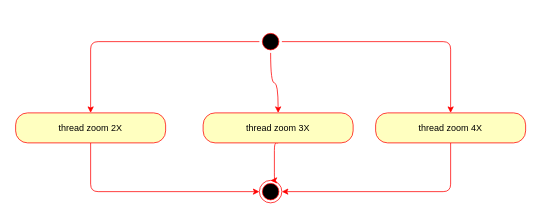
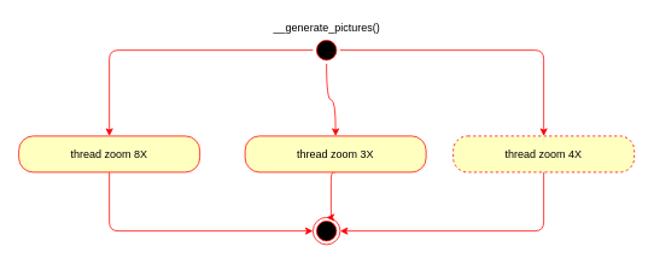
+ <mxCell id="3" value="&lt;span style=&quot;text-align: left&quot;&gt;__generate_pictures()&lt;/span&gt;" style="text;html=1;align=center;verticalAlign=middle;resizable=0;points=[];autosize=1;strokeColor=none;fillColor=none;" parent="1" vertex="1"><mxGeometry x="295" y="20" width="130" height="20" as="geometry" /></mxCell>
- <mxCell id="6" value="&lt;span style=&quot;text-align: left&quot;&gt;thread zoom 2X&lt;/span&gt;" style="rounded=1;whiteSpace=wrap;html=1;arcSize=40;fontColor=#000000;fillColor=#ffffc0;strokeColor=#ff0000;" parent="1" vertex="1"><mxGeometry x="20" y="150" width="200" height="40" as="geometry" /></mxCell>
+ <mxCell id="6" value="&lt;span style=&quot;text-align: left&quot;&gt;thread zoom 8X&lt;/span&gt;" style="rounded=1;whiteSpace=wrap;html=1;arcSize=40;fontColor=#000000;fillColor=#ffffc0;strokeColor=#ff0000;" parent="1" vertex="1"><mxGeometry x="20" y="150" width="200" height="40" as="geometry" /></mxCell>
- <mxCell id="9" value="&lt;span style=&quot;text-align: left&quot;&gt;thread&amp;nbsp;zoom 4X&lt;/span&gt;" style="rounded=1;whiteSpace=wrap;html=1;arcSize=40;fontColor=#000000;fillColor=#ffffc0;strokeColor=#ff0000;" parent="1" vertex="1"><mxGeometry x="500" y="150" width="200" height="40" as="geometry" /></mxCell>
+ <mxCell id="9" value="&lt;span style=&quot;text-align: left&quot;&gt;thread&amp;nbsp;zoom 4X&lt;/span&gt;" style="rounded=1;whiteSpace=wrap;html=1;arcSize=40;fontColor=#000000;fillColor=#ffffc0;strokeColor=#ff0000;dashed=1;" parent="1" vertex="1"><mxGeometry x="500" y="150" width="200" height="40" as="geometry" /></mxCell>
